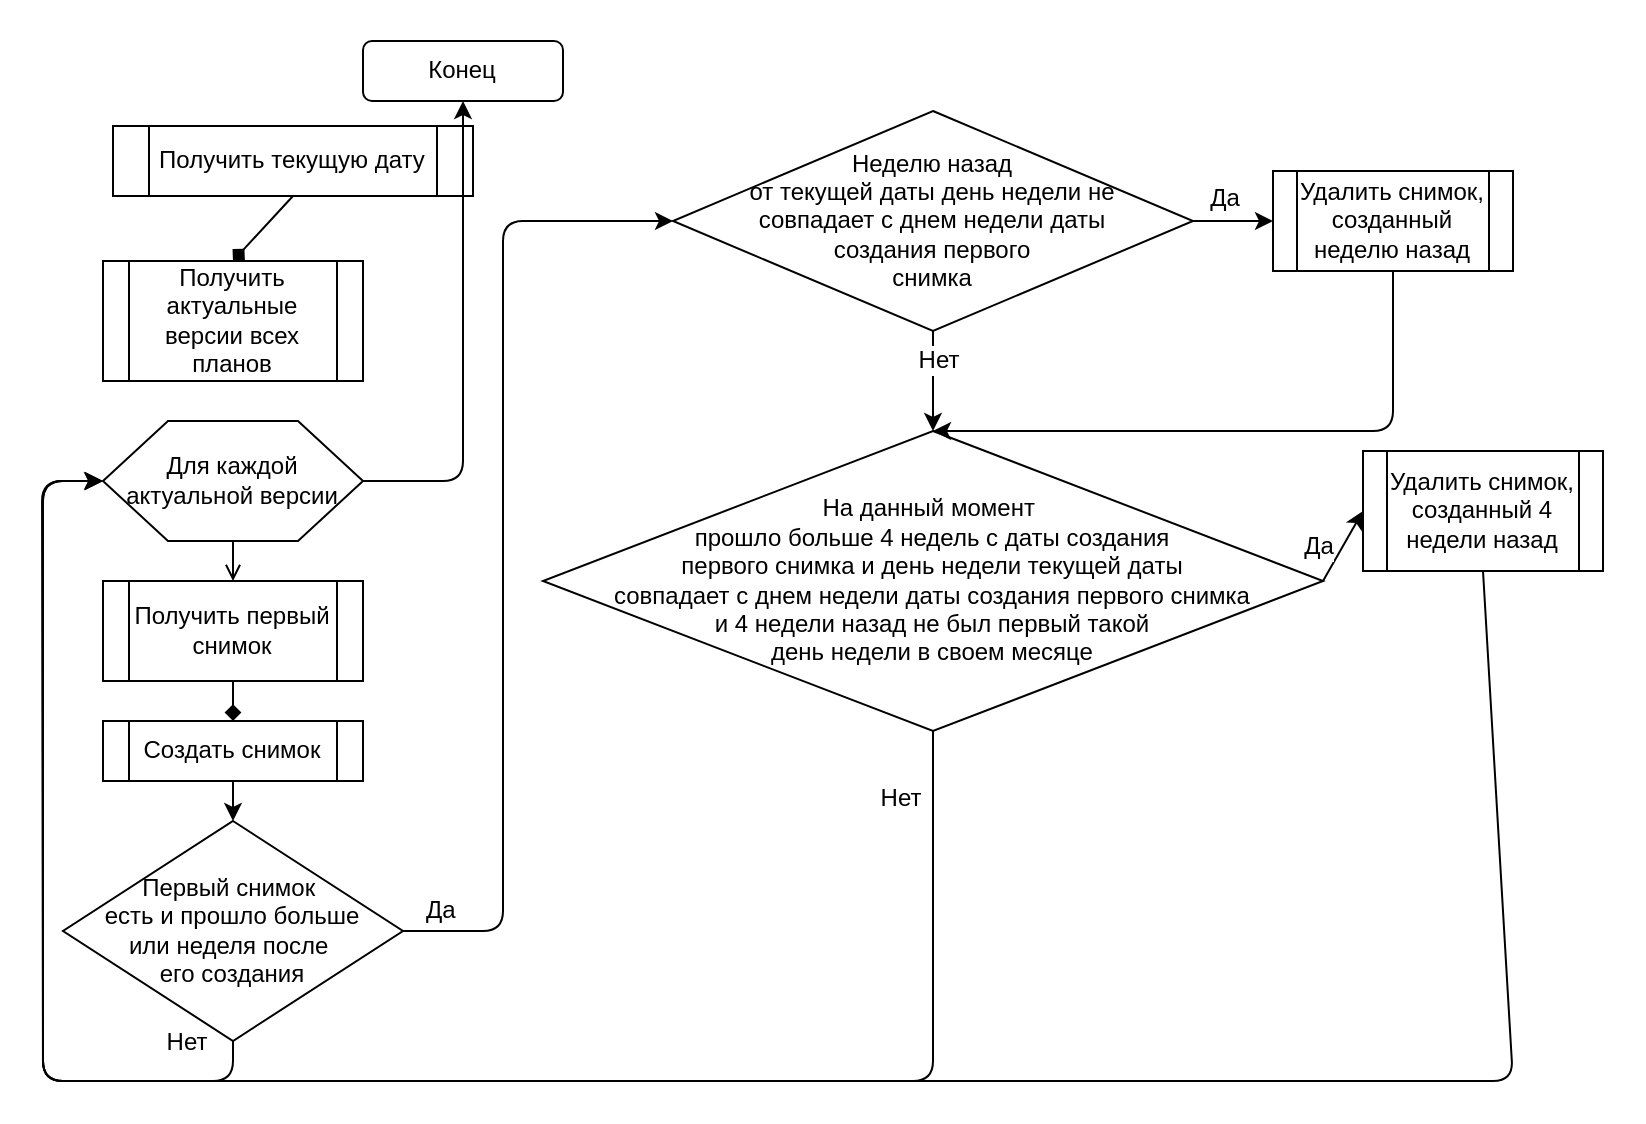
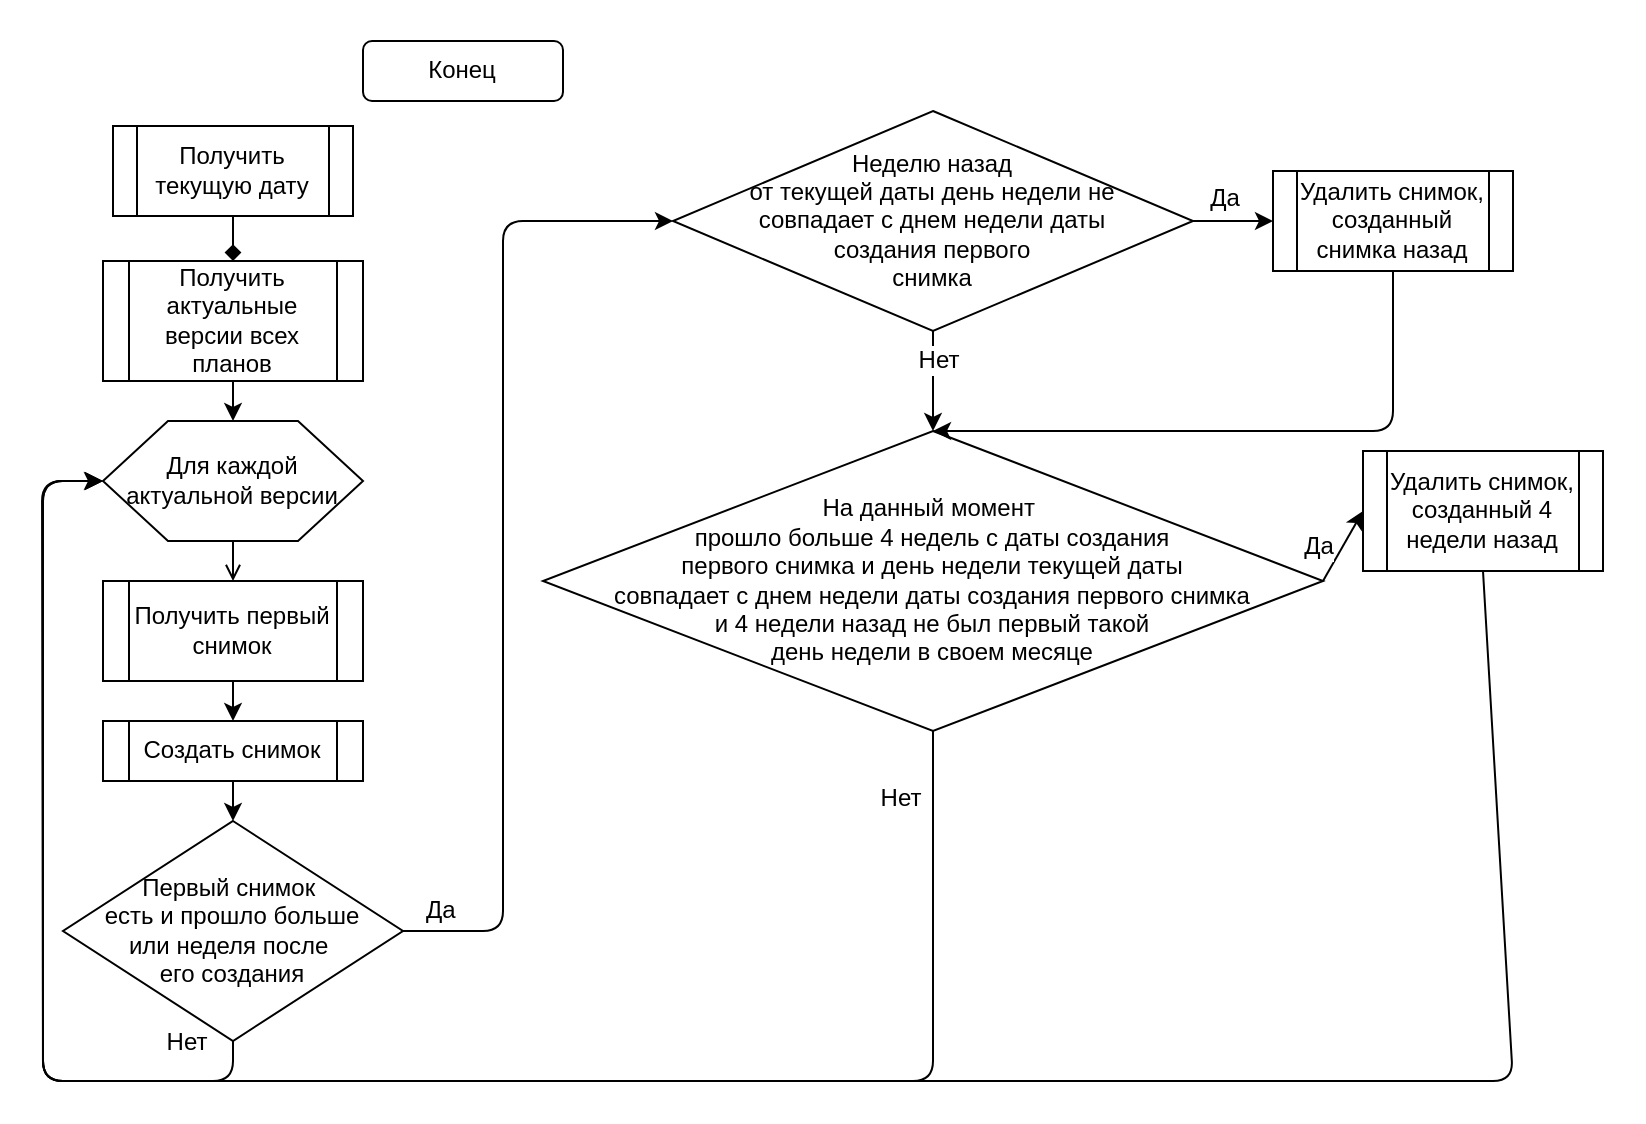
- <mxCell id="17" value="&lt;span&gt;Получить текущую дату&lt;/span&gt;" style="shape=process;whiteSpace=wrap;html=1;backgroundOutline=1;" vertex="1" parent="1"><mxGeometry x="56" y="62.5" width="180" height="35" as="geometry" /></mxCell>
+ <mxCell id="17" value="&lt;span&gt;Получить текущую дату&lt;/span&gt;" style="shape=process;whiteSpace=wrap;html=1;backgroundOutline=1;" vertex="1" parent="1"><mxGeometry x="56" y="62.5" width="120" height="45" as="geometry" /></mxCell>
- <mxCell id="18" value="Удалить снимок, созданный неделю назад" style="shape=process;whiteSpace=wrap;html=1;backgroundOutline=1;" vertex="1" parent="1"><mxGeometry x="636" y="85" width="120" height="50" as="geometry" /></mxCell>
+ <mxCell id="18" value="Удалить снимок, созданный снимка назад" style="shape=process;whiteSpace=wrap;html=1;backgroundOutline=1;" vertex="1" parent="1"><mxGeometry x="636" y="85" width="120" height="50" as="geometry" /></mxCell>
- <mxCell id="31" value="" style="endArrow=classic;html=1;exitX=1;exitY=0.5;exitDx=0;exitDy=0;entryX=0.5;entryY=1;entryDx=0;entryDy=0;" edge="1" parent="1" source="3" target="32"><mxGeometry width="50" height="50" relative="1" as="geometry"><mxPoint x="211" y="340" as="sourcePoint" /><mxPoint x="221" y="70" as="targetPoint" /><Array as="points"><mxPoint x="231" y="240" /></Array></mxGeometry></mxCell>
+ <mxCell id="10" value="" style="endArrow=classic;html=1;exitX=0.5;exitY=1;exitDx=0;exitDy=0;entryX=0.5;entryY=0;entryDx=0;entryDy=0;" edge="1" parent="1" source="2" target="3"><mxGeometry width="50" height="50" relative="1" as="geometry"><mxPoint x="-39" y="235" as="sourcePoint" /><mxPoint y="185" as="targetPoint" x="11" /></mxGeometry></mxCell>
- <mxCell id="12" value="" style="endArrow=diamond;html=1;entryX=0.5;entryY=0;entryDx=0;entryDy=0;exitX=0.5;exitY=1;exitDx=0;exitDy=0;" edge="1" parent="1" source="4" target="5"><mxGeometry width="50" height="50" relative="1" as="geometry"><mxPoint x="311" y="340" as="sourcePoint" /><mxPoint x="-29" y="370" as="targetPoint" /></mxGeometry></mxCell>
+ <mxCell id="12" value="" style="endArrow=classic;html=1;entryX=0.5;entryY=0;entryDx=0;entryDy=0;exitX=0.5;exitY=1;exitDx=0;exitDy=0;" edge="1" parent="1" source="4" target="5"><mxGeometry width="50" height="50" relative="1" as="geometry"><mxPoint x="311" y="340" as="sourcePoint" /><mxPoint x="-29" y="370" as="targetPoint" /></mxGeometry></mxCell>
